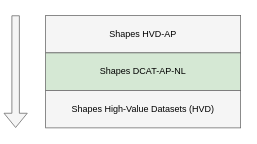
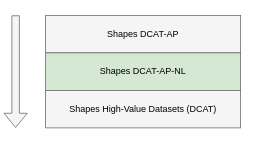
- <mxCell id="2" value="&lt;font color=&quot;#000000&quot;&gt;Shapes HVD-AP&lt;/font&gt;" style="rounded=0;whiteSpace=wrap;html=1;fillColor=#f5f5f5;strokeColor=#666666;fontColor=#333333;" vertex="1" parent="1"><mxGeometry x="60" y="20" width="260" height="50" as="geometry" /></mxCell>
+ <mxCell id="2" value="&lt;font color=&quot;#000000&quot;&gt;Shapes DCAT-AP&lt;/font&gt;" style="rounded=0;whiteSpace=wrap;html=1;fillColor=#f5f5f5;strokeColor=#666666;fontColor=#333333;" vertex="1" parent="1"><mxGeometry x="60" y="20" width="260" height="50" as="geometry" /></mxCell>
- <mxCell id="4" value="&lt;font color=&quot;#000000&quot;&gt;Shapes High-Value Datasets (HVD)&lt;/font&gt;" style="rounded=0;whiteSpace=wrap;html=1;fillColor=#f5f5f5;strokeColor=#666666;fontColor=#333333;" vertex="1" parent="1"><mxGeometry x="60" y="120" width="260" height="50" as="geometry" /></mxCell>
+ <mxCell id="4" value="&lt;font color=&quot;#000000&quot;&gt;Shapes High-Value Datasets (DCAT)&lt;/font&gt;" style="rounded=0;whiteSpace=wrap;html=1;fillColor=#f5f5f5;strokeColor=#666666;fontColor=#333333;" vertex="1" parent="1"><mxGeometry x="60" y="120" width="260" height="50" as="geometry" /></mxCell>
